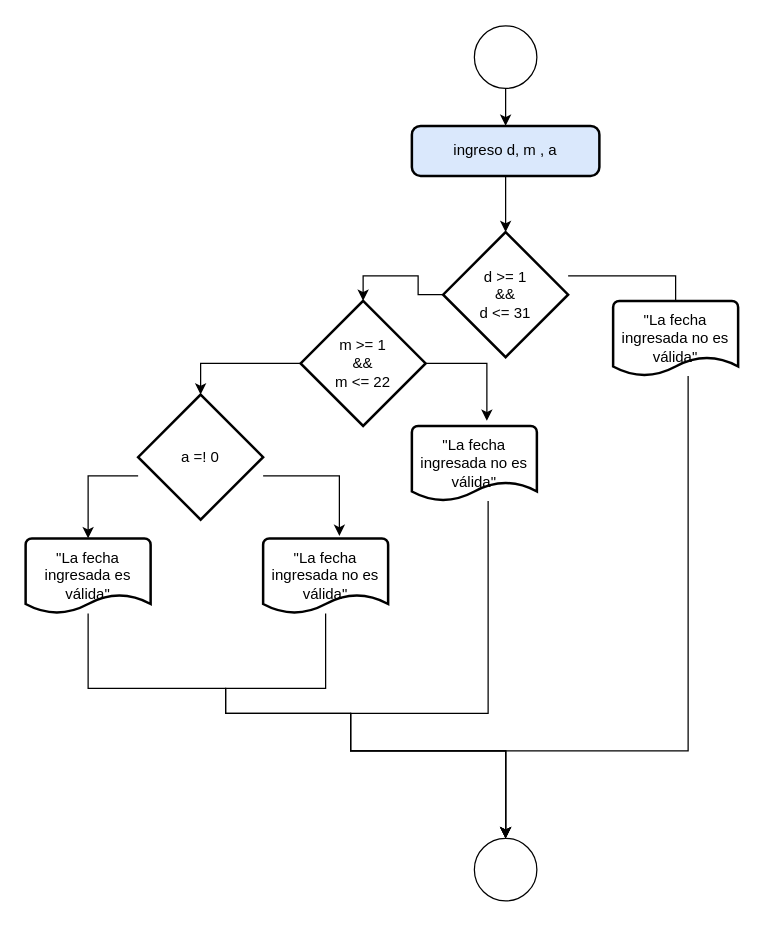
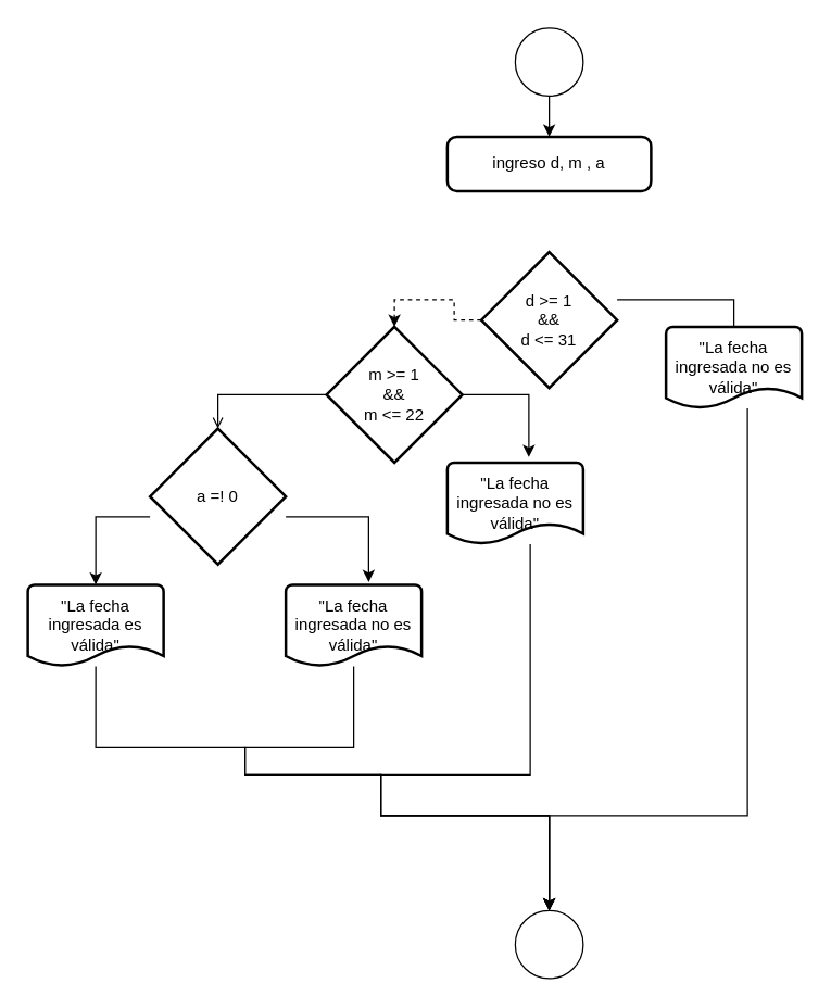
- <mxCell id="6" value="ingreso d, m , a" style="rounded=1;whiteSpace=wrap;html=1;absoluteArcSize=1;arcSize=14;strokeWidth=2;fillColor=#dae8fc;" vertex="1" parent="1"><mxGeometry x="329" y="100" width="150" height="40" as="geometry" /></mxCell>
+ <mxCell id="6" value="ingreso d, m , a" style="rounded=1;whiteSpace=wrap;html=1;absoluteArcSize=1;arcSize=14;strokeWidth=2;" vertex="1" parent="1"><mxGeometry x="329" y="100" width="150" height="40" as="geometry" /></mxCell>
- <mxCell id="5" style="edgeStyle=orthogonalEdgeStyle;rounded=0;orthogonalLoop=1;jettySize=auto;html=1;" edge="1" parent="1" source="6" target="9"><mxGeometry relative="1" as="geometry" /></mxCell>
- <mxCell id="7" style="edgeStyle=orthogonalEdgeStyle;rounded=0;orthogonalLoop=1;jettySize=auto;html=1;entryX=0.5;entryY=0;entryDx=0;entryDy=0;entryPerimeter=0;" edge="1" parent="1" source="9" target="12"><mxGeometry relative="1" as="geometry" /></mxCell>
+ <mxCell id="7" style="edgeStyle=orthogonalEdgeStyle;rounded=0;orthogonalLoop=1;jettySize=auto;html=1;entryX=0.5;entryY=0;entryDx=0;entryDy=0;entryPerimeter=0;dashed=1;" edge="1" parent="1" source="9" target="12"><mxGeometry relative="1" as="geometry" /></mxCell>
- <mxCell id="10" style="edgeStyle=orthogonalEdgeStyle;rounded=0;orthogonalLoop=1;jettySize=auto;html=1;entryX=0.5;entryY=0;entryDx=0;entryDy=0;entryPerimeter=0;" edge="1" parent="1" source="12" target="15"><mxGeometry relative="1" as="geometry" /></mxCell>
+ <mxCell id="10" style="edgeStyle=orthogonalEdgeStyle;rounded=0;orthogonalLoop=1;jettySize=auto;html=1;entryX=0.5;entryY=0;entryDx=0;entryDy=0;entryPerimeter=0;endArrow=open;" edge="1" parent="1" source="12" target="15"><mxGeometry relative="1" as="geometry" /></mxCell>
